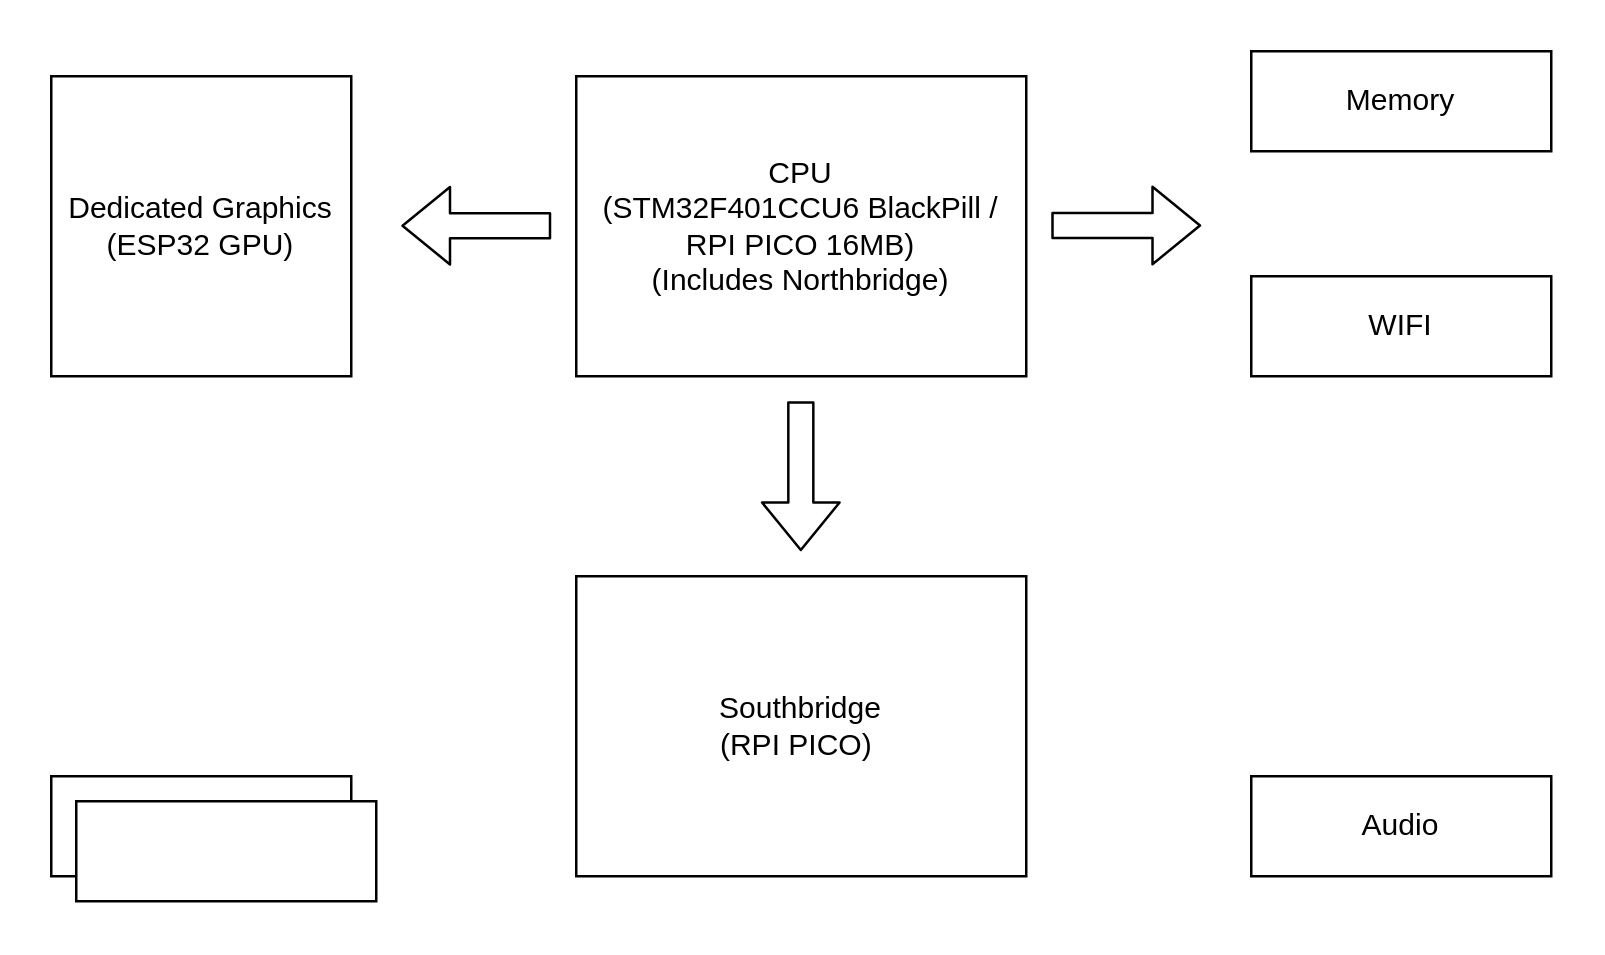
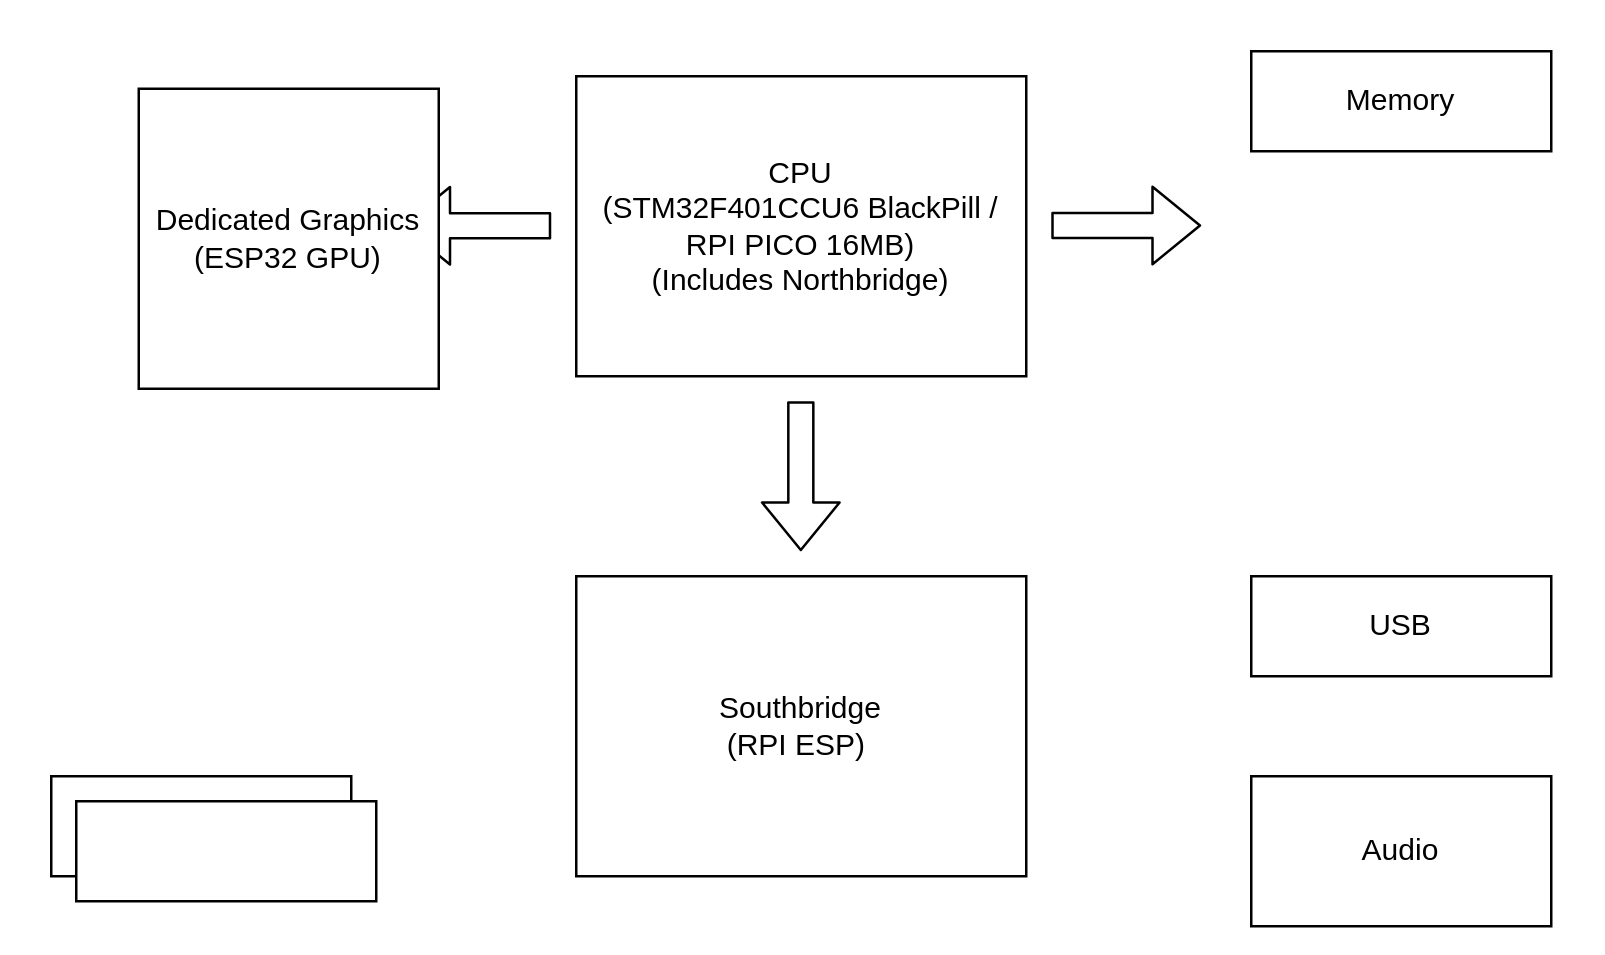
- <mxCell id="5" value="Dedicated Graphics&lt;br&gt;(ESP32 GPU)" style="rounded=0;whiteSpace=wrap;html=1;" vertex="1" parent="1"><mxGeometry x="20" y="30" width="120" height="120" as="geometry" /></mxCell>
+ <mxCell id="5" value="Dedicated Graphics&lt;br&gt;(ESP32 GPU)" style="rounded=0;whiteSpace=wrap;html=1;" vertex="1" parent="1"><mxGeometry x="55" y="35" width="120" height="120" as="geometry" /></mxCell>
- <mxCell id="11" value="WIFI" style="rounded=0;whiteSpace=wrap;html=1;" vertex="1" parent="1"><mxGeometry x="500" y="110" width="120" height="40" as="geometry" /></mxCell>
+ <mxCell id="9" value="USB" style="rounded=0;whiteSpace=wrap;html=1;" vertex="1" parent="1"><mxGeometry x="500" y="230" width="120" height="40" as="geometry" /></mxCell>
- <mxCell id="8" value="Southbridge&lt;br&gt;(RPI PICO)&amp;nbsp;" style="rounded=0;whiteSpace=wrap;html=1;" vertex="1" parent="1"><mxGeometry x="230" y="230" width="180" height="120" as="geometry" /></mxCell>
+ <mxCell id="8" value="Southbridge&lt;br&gt;(RPI ESP)&amp;nbsp;" style="rounded=0;whiteSpace=wrap;html=1;" vertex="1" parent="1"><mxGeometry x="230" y="230" width="180" height="120" as="geometry" /></mxCell>
- <mxCell id="10" value="Audio" style="rounded=0;whiteSpace=wrap;html=1;" vertex="1" parent="1"><mxGeometry x="500" y="310" width="120" height="40" as="geometry" /></mxCell>
+ <mxCell id="10" value="Audio" style="rounded=0;whiteSpace=wrap;html=1;" vertex="1" parent="1"><mxGeometry x="500" y="310" width="120" height="60" as="geometry" /></mxCell>
